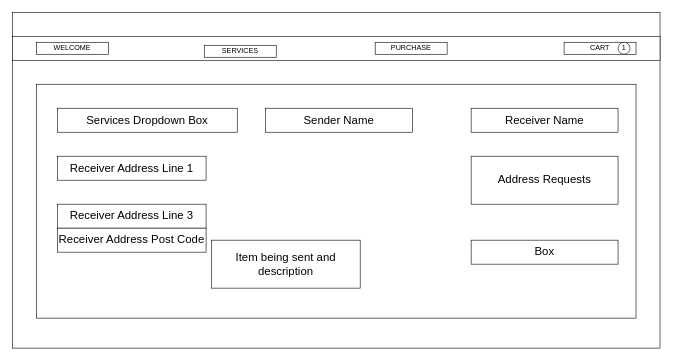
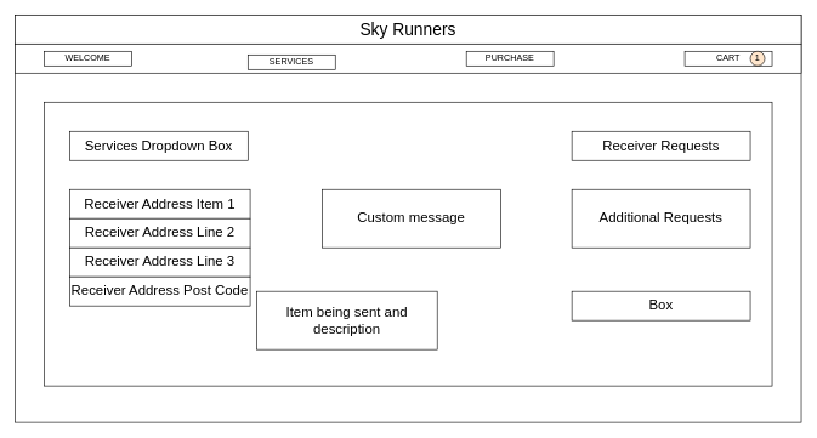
+ <mxCell id="3" value="&lt;font style=&quot;font-size: 23px;&quot;&gt;Sky Runners&lt;/font&gt;" style="rounded=0;whiteSpace=wrap;html=1;" vertex="1" parent="1"><mxGeometry x="20" y="20" width="1080" height="40" as="geometry" /></mxCell>
- <mxCell id="7" value="PURCHASE" style="rounded=0;whiteSpace=wrap;html=1;" vertex="1" parent="1"><mxGeometry x="625" y="70" width="120" height="20" as="geometry" /></mxCell>
+ <mxCell id="7" value="PURCHASE" style="rounded=0;whiteSpace=wrap;html=1;" vertex="1" parent="1"><mxGeometry x="640" y="70" width="120" height="20" as="geometry" /></mxCell>
- <mxCell id="9" value="1" style="ellipse;whiteSpace=wrap;html=1;aspect=fixed;" vertex="1" parent="1"><mxGeometry x="1030" y="70" width="20" height="20" as="geometry" /></mxCell>
+ <mxCell id="9" value="1" style="ellipse;whiteSpace=wrap;html=1;aspect=fixed;fillColor=#ffe6cc;" vertex="1" parent="1"><mxGeometry x="1030" y="70" width="20" height="20" as="geometry" /></mxCell>
- <mxCell id="11" value="&lt;font style=&quot;font-size: 19px;&quot;&gt;Services Dropdown Box&lt;/font&gt;" style="rounded=0;whiteSpace=wrap;html=1;" vertex="1" parent="1"><mxGeometry x="95" y="180" width="300" height="40" as="geometry" /></mxCell>
+ <mxCell id="11" value="&lt;font style=&quot;font-size: 19px;&quot;&gt;Services Dropdown Box&lt;/font&gt;" style="rounded=0;whiteSpace=wrap;html=1;" vertex="1" parent="1"><mxGeometry x="95" y="180" width="245" height="40" as="geometry" /></mxCell>
- <mxCell id="12" value="&lt;font style=&quot;font-size: 19px;&quot;&gt;Sender Name&lt;/font&gt;" style="rounded=0;whiteSpace=wrap;html=1;" vertex="1" parent="1"><mxGeometry x="442" y="180" width="245" height="40" as="geometry" /></mxCell>
- <mxCell id="13" value="&lt;font style=&quot;font-size: 19px;&quot;&gt;Receiver Name&lt;/font&gt;" style="rounded=0;whiteSpace=wrap;html=1;" vertex="1" parent="1"><mxGeometry x="785" y="180" width="245" height="40" as="geometry" /></mxCell>
+ <mxCell id="13" value="&lt;font style=&quot;font-size: 19px;&quot;&gt;Receiver Requests&lt;/font&gt;" style="rounded=0;whiteSpace=wrap;html=1;" vertex="1" parent="1"><mxGeometry x="785" y="180" width="245" height="40" as="geometry" /></mxCell>
- <mxCell id="14" value="&lt;font style=&quot;font-size: 19px;&quot;&gt;Receiver Address Line 1&lt;/font&gt;" style="rounded=0;whiteSpace=wrap;html=1;" vertex="1" parent="1"><mxGeometry x="95" y="260" width="248" height="40" as="geometry" /></mxCell>
+ <mxCell id="14" value="&lt;font style=&quot;font-size: 19px;&quot;&gt;Receiver Address Item 1&lt;/font&gt;" style="rounded=0;whiteSpace=wrap;html=1;" vertex="1" parent="1"><mxGeometry x="95" y="260" width="248" height="40" as="geometry" /></mxCell>
+ <mxCell id="18" value="&lt;font style=&quot;font-size: 19px;&quot;&gt;Custom message&lt;/font&gt;" style="rounded=0;whiteSpace=wrap;html=1;" vertex="1" parent="1"><mxGeometry x="442" y="260" width="245" height="80" as="geometry" /></mxCell>
- <mxCell id="20" value="&lt;span style=&quot;font-size: 19px;&quot;&gt;Address Requests&lt;/span&gt;" style="rounded=0;whiteSpace=wrap;html=1;" vertex="1" parent="1"><mxGeometry x="785" y="260" width="245" height="80" as="geometry" /></mxCell>
+ <mxCell id="20" value="&lt;span style=&quot;font-size: 19px;&quot;&gt;Additional Requests&lt;/span&gt;" style="rounded=0;whiteSpace=wrap;html=1;" vertex="1" parent="1"><mxGeometry x="785" y="260" width="245" height="80" as="geometry" /></mxCell>
+ <mxCell id="15" value="&lt;font style=&quot;font-size: 19px;&quot;&gt;Receiver Address Line 2&lt;/font&gt;" style="rounded=0;whiteSpace=wrap;html=1;" vertex="1" parent="1"><mxGeometry x="95" y="300" width="248" height="40" as="geometry" /></mxCell>
